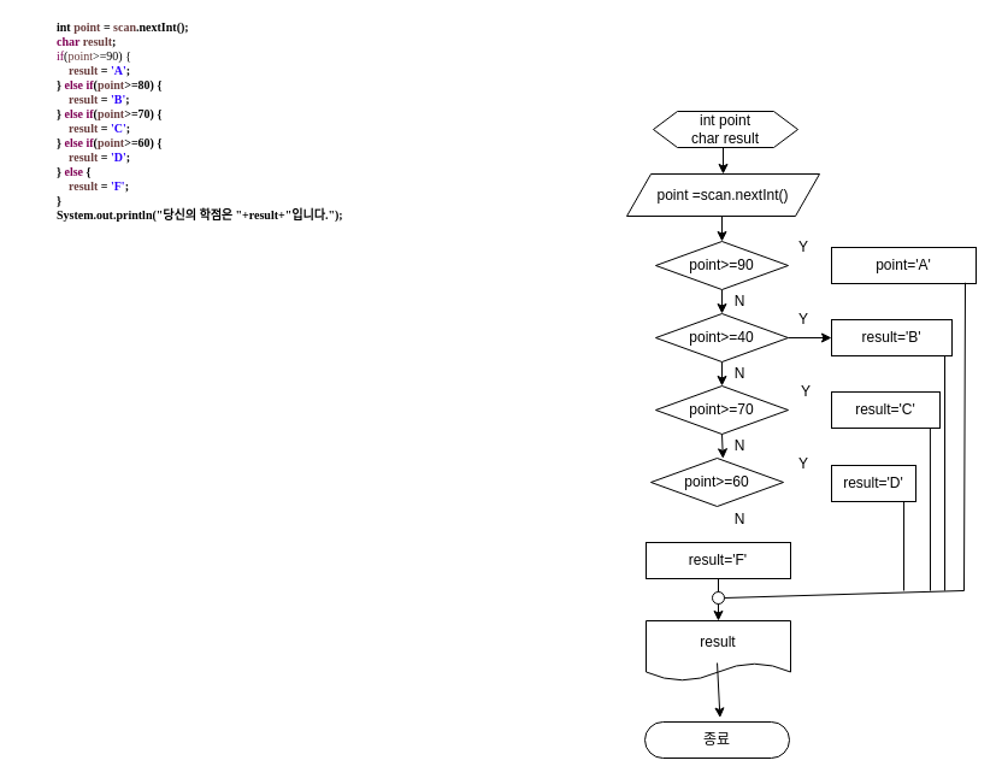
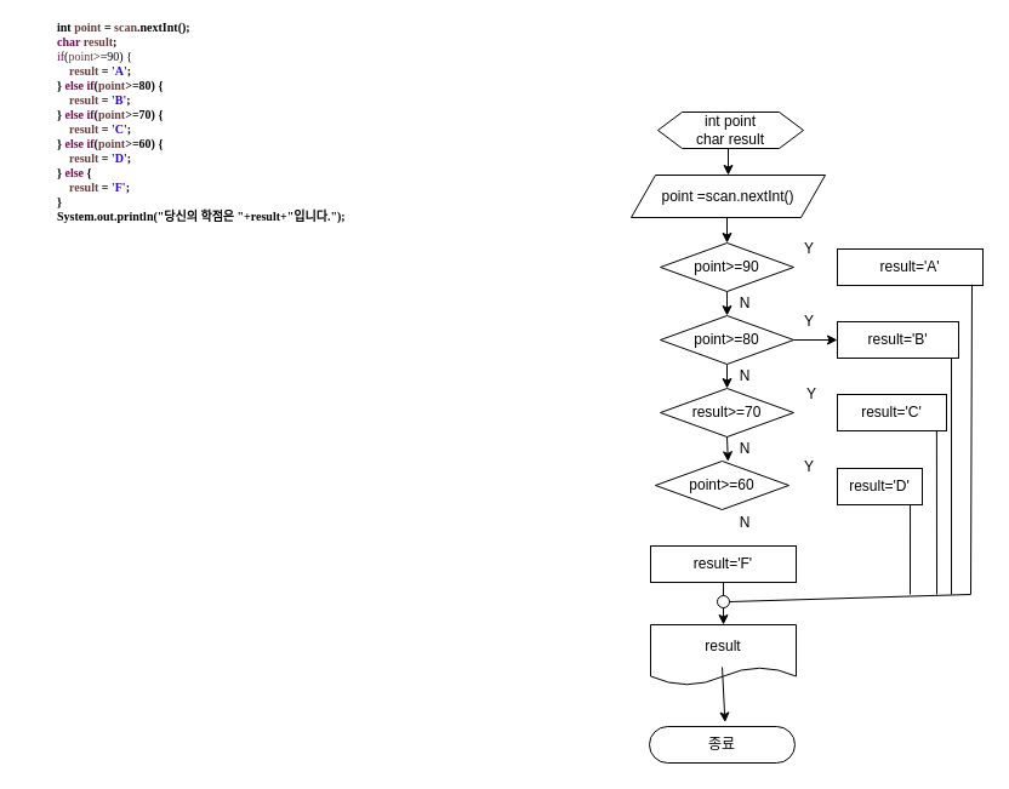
- <mxCell id="14" value="point='A'" style="rounded=0;whiteSpace=wrap;html=1;" parent="1" vertex="1"><mxGeometry x="690" y="205" width="120" height="30" as="geometry" /></mxCell>
+ <mxCell id="14" value="result='A'" style="rounded=0;whiteSpace=wrap;html=1;" parent="1" vertex="1"><mxGeometry x="690" y="205" width="120" height="30" as="geometry" /></mxCell>
- <mxCell id="11" value="point&amp;gt;=40" style="rhombus;whiteSpace=wrap;html=1;" parent="1" vertex="1"><mxGeometry x="544" y="260" width="110" height="40" as="geometry" /></mxCell>
+ <mxCell id="11" value="point&amp;gt;=80" style="rhombus;whiteSpace=wrap;html=1;" parent="1" vertex="1"><mxGeometry x="544" y="260" width="110" height="40" as="geometry" /></mxCell>
- <mxCell id="12" value="point&amp;gt;=70" style="rhombus;whiteSpace=wrap;html=1;" parent="1" vertex="1"><mxGeometry x="544" y="320" width="110" height="40" as="geometry" /></mxCell>
+ <mxCell id="12" value="result&amp;gt;=70" style="rhombus;whiteSpace=wrap;html=1;" parent="1" vertex="1"><mxGeometry x="544" y="320" width="110" height="40" as="geometry" /></mxCell>
